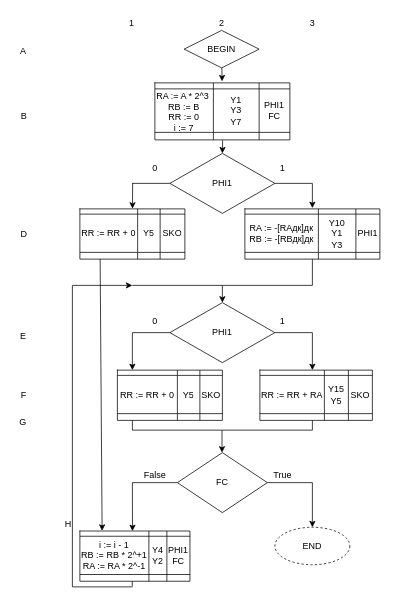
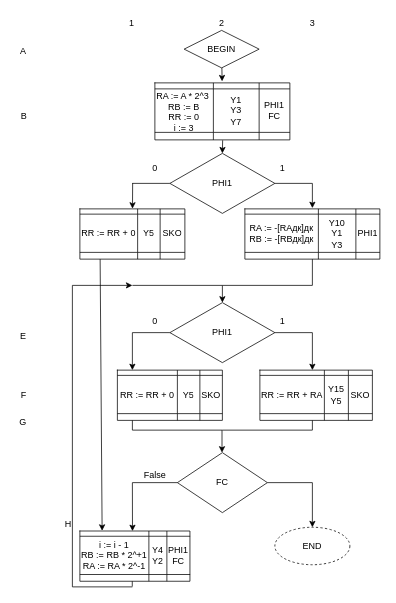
- <mxCell id="55" value="&lt;span&gt;RA := A * 2^3&amp;nbsp;&lt;/span&gt;&lt;br&gt;&lt;span&gt;RB := B&lt;br&gt;RR := 0&lt;br&gt;i := 7&lt;br&gt;&lt;/span&gt;" style="shape=partialRectangle;html=1;whiteSpace=wrap;connectable=0;fillColor=none;top=0;left=0;bottom=0;right=0;overflow=hidden;" parent="54" vertex="1"><mxGeometry width="78" height="58" as="geometry"><mxRectangle width="78" height="58" as="alternateBounds" /></mxGeometry></mxCell>
+ <mxCell id="55" value="&lt;span&gt;RA := A * 2^3&amp;nbsp;&lt;/span&gt;&lt;br&gt;&lt;span&gt;RB := B&lt;br&gt;RR := 0&lt;br&gt;i := 3&lt;br&gt;&lt;/span&gt;" style="shape=partialRectangle;html=1;whiteSpace=wrap;connectable=0;fillColor=none;top=0;left=0;bottom=0;right=0;overflow=hidden;" parent="54" vertex="1"><mxGeometry width="78" height="58" as="geometry"><mxRectangle width="78" height="58" as="alternateBounds" /></mxGeometry></mxCell>
- <mxCell id="44" value="D" style="text;html=1;align=center;verticalAlign=middle;resizable=0;points=[];autosize=1;strokeColor=none;fillColor=none;" parent="1" vertex="1"><mxGeometry x="21" y="301.5" width="20" height="20" as="geometry" /></mxCell>
- <mxCell id="27" value="True" style="text;html=1;align=center;verticalAlign=middle;resizable=0;points=[];autosize=1;strokeColor=none;fillColor=none;" parent="1" vertex="1"><mxGeometry x="356" y="623" width="40" height="20" as="geometry" /></mxCell>
